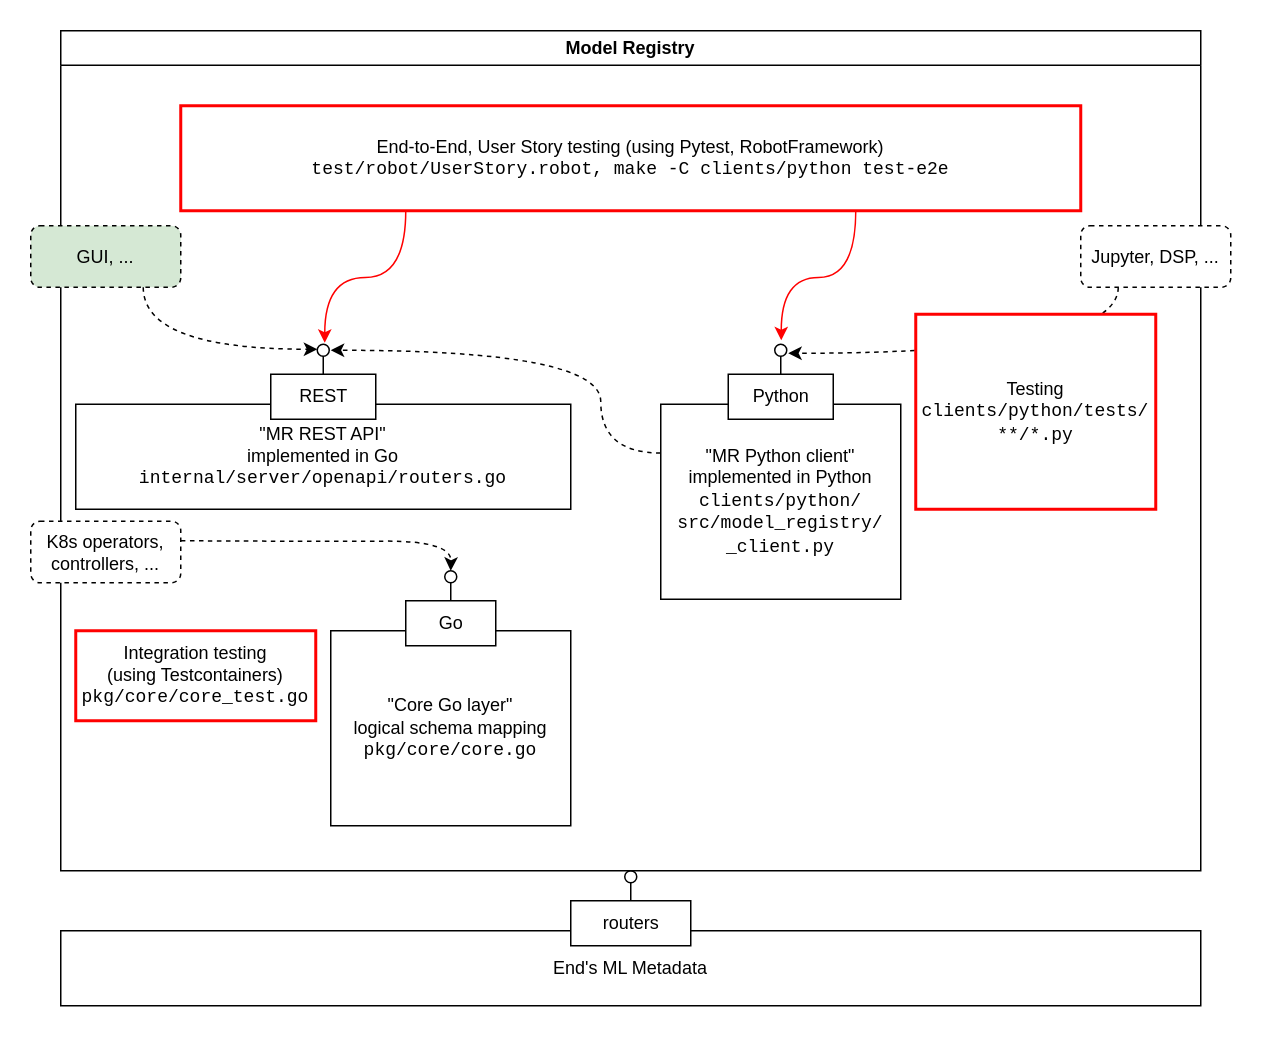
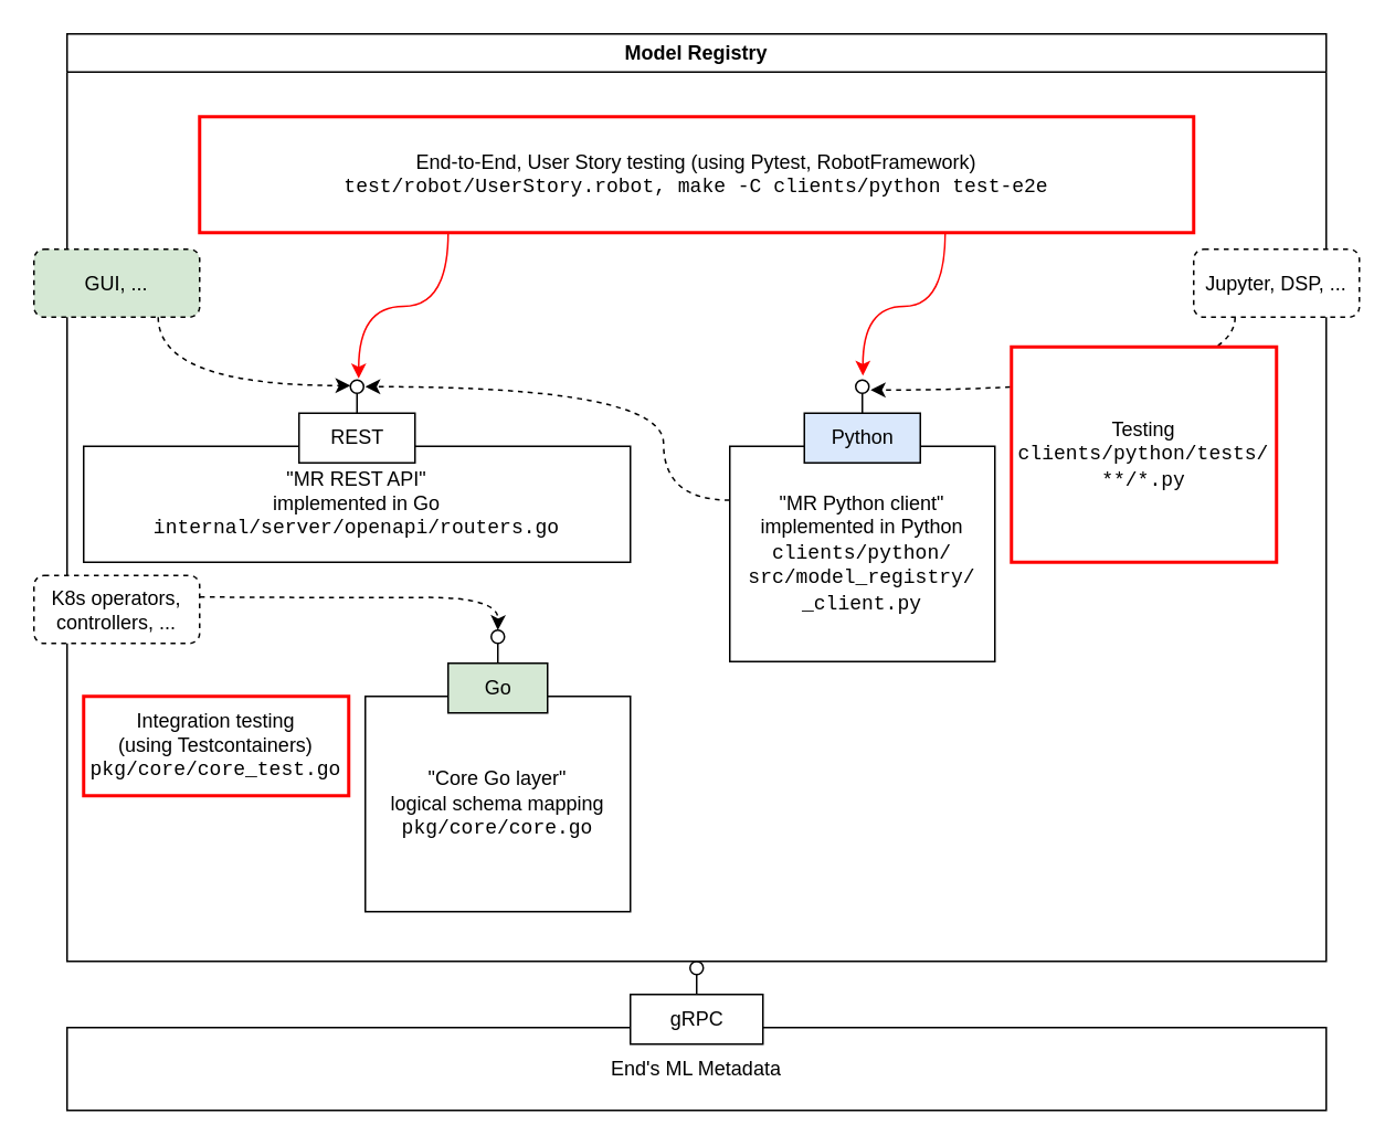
- <mxCell id="25" value="Python" style="html=1;rounded=0;" parent="17" vertex="1"><mxGeometry x="445" y="229" width="70" height="30" as="geometry" /></mxCell>
+ <mxCell id="25" value="Python" style="html=1;rounded=0;fillColor=#dae8fc;" parent="17" vertex="1"><mxGeometry x="445" y="229" width="70" height="30" as="geometry" /></mxCell>
- <mxCell id="13" value="Go" style="html=1;rounded=0;" parent="1" vertex="1"><mxGeometry x="270" y="400" width="60" height="30" as="geometry" /></mxCell>
+ <mxCell id="13" value="Go" style="html=1;rounded=0;fillColor=#d5e8d4;" parent="1" vertex="1"><mxGeometry x="270" y="400" width="60" height="30" as="geometry" /></mxCell>
- <mxCell id="3" value="routers" style="html=1;rounded=0;" parent="1" vertex="1"><mxGeometry x="380" y="600" width="80" height="30" as="geometry" /></mxCell>
+ <mxCell id="3" value="gRPC" style="html=1;rounded=0;" parent="1" vertex="1"><mxGeometry x="380" y="600" width="80" height="30" as="geometry" /></mxCell>
